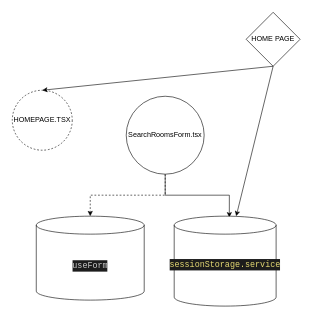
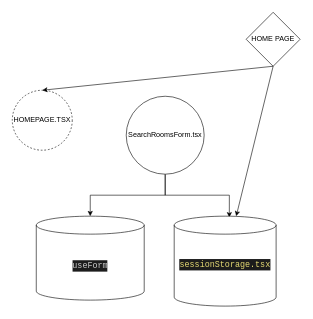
- <mxCell id="5" style="edgeStyle=orthogonalEdgeStyle;rounded=0;orthogonalLoop=1;jettySize=auto;html=1;entryX=0.5;entryY=0;entryDx=0;entryDy=0;entryPerimeter=0;dashed=1;" parent="1" source="7" target="9" edge="1"><mxGeometry relative="1" as="geometry" /></mxCell>
+ <mxCell id="5" style="edgeStyle=orthogonalEdgeStyle;rounded=0;orthogonalLoop=1;jettySize=auto;html=1;entryX=0.5;entryY=0;entryDx=0;entryDy=0;entryPerimeter=0;" parent="1" source="7" target="9" edge="1"><mxGeometry relative="1" as="geometry" /></mxCell>
- <mxCell id="10" value="&#10;&lt;div style=&quot;color: rgb(204, 204, 204); background-color: rgb(28, 28, 28); font-family: Consolas, &amp;quot;Courier New&amp;quot;, monospace; font-weight: normal; font-size: 14px; line-height: 19px;&quot;&gt;&lt;div&gt;&lt;span style=&quot;color: #e6db74;&quot;&gt;sessionStorage.service&lt;/span&gt;&lt;/div&gt;&lt;/div&gt;&#10;&#10;" style="shape=cylinder3;whiteSpace=wrap;html=1;boundedLbl=1;backgroundOutline=1;size=15;" parent="1" vertex="1"><mxGeometry x="290" y="360" width="170" height="150" as="geometry" /></mxCell>
+ <mxCell id="10" value="&#10;&lt;div style=&quot;color: rgb(204, 204, 204); background-color: rgb(28, 28, 28); font-family: Consolas, &amp;quot;Courier New&amp;quot;, monospace; font-weight: normal; font-size: 14px; line-height: 19px;&quot;&gt;&lt;div&gt;&lt;span style=&quot;color: #e6db74;&quot;&gt;sessionStorage.tsx&lt;/span&gt;&lt;/div&gt;&lt;/div&gt;&#10;&#10;" style="shape=cylinder3;whiteSpace=wrap;html=1;boundedLbl=1;backgroundOutline=1;size=15;" parent="1" vertex="1"><mxGeometry x="290" y="360" width="170" height="150" as="geometry" /></mxCell>
